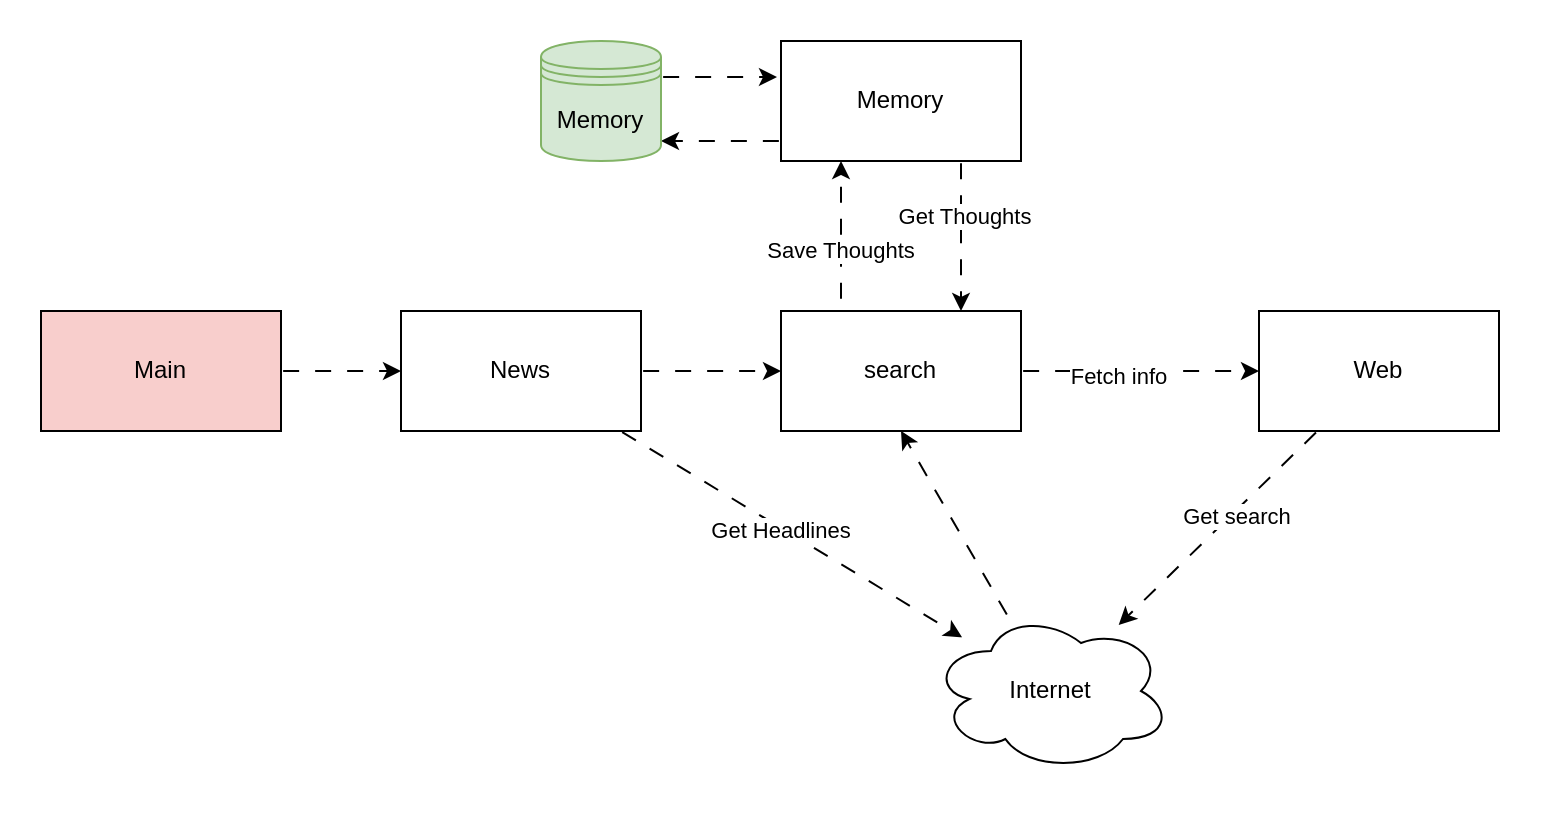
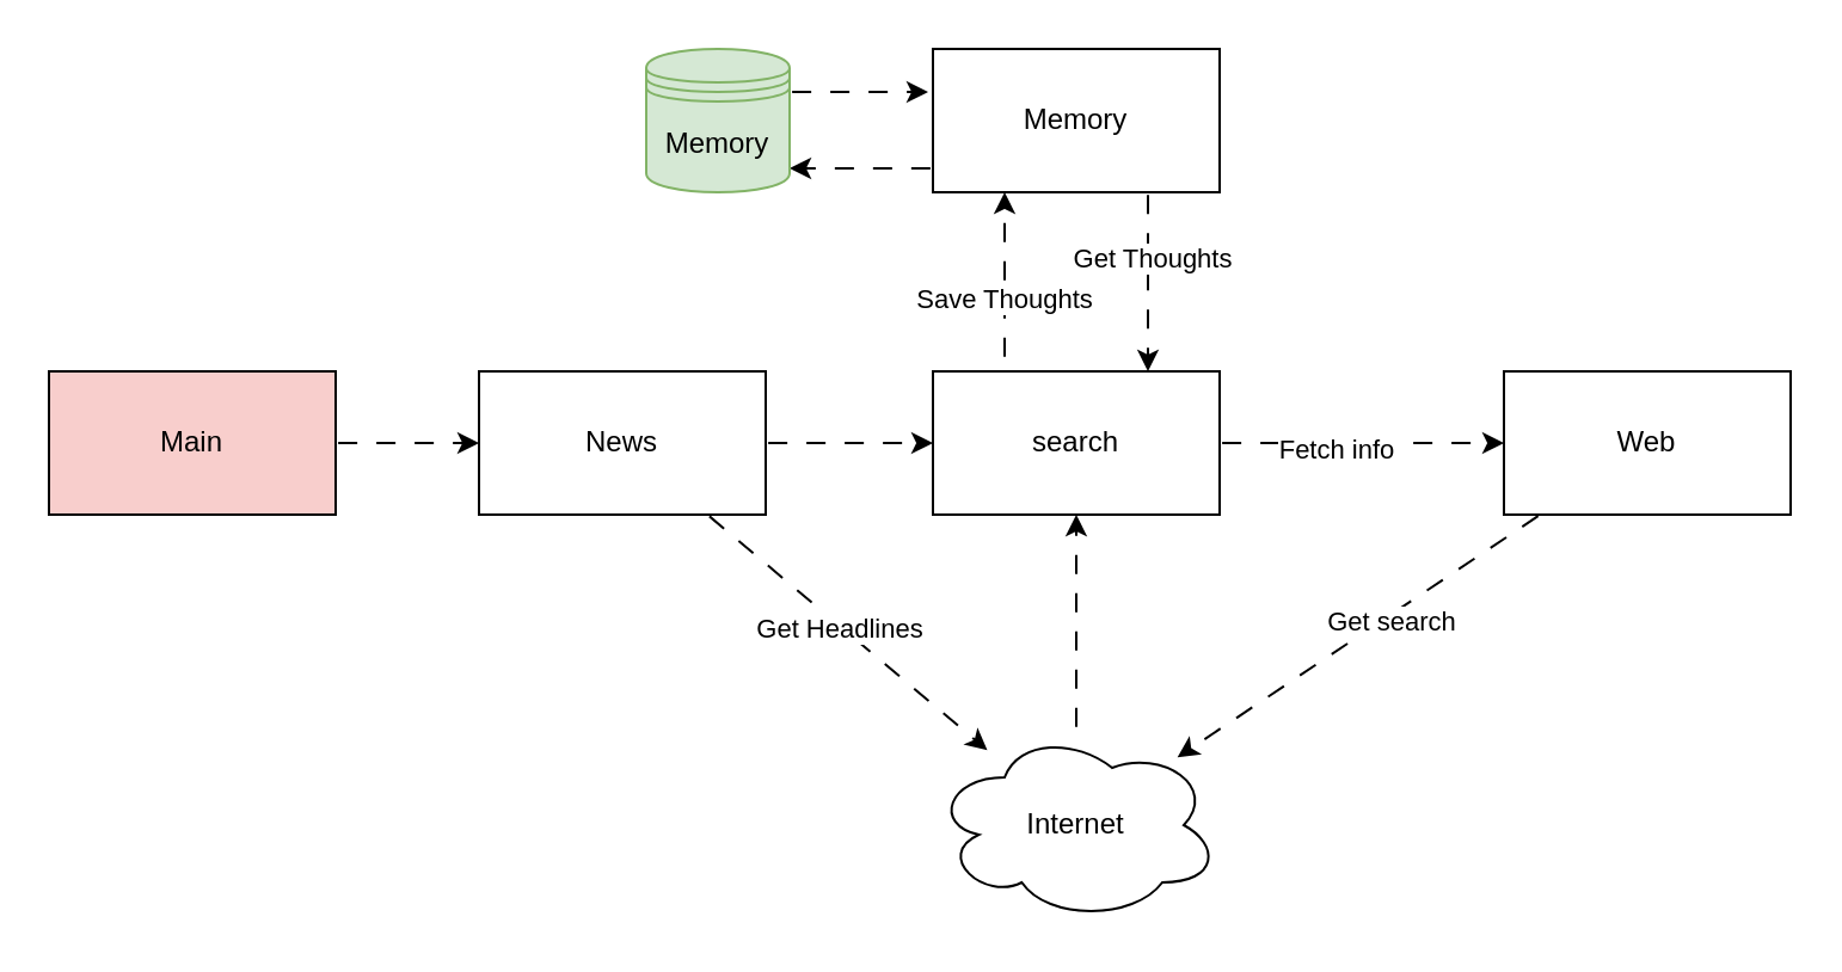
- <mxCell id="17" value="Internet" style="ellipse;shape=cloud;whiteSpace=wrap;html=1;" parent="1" vertex="1"><mxGeometry x="465" y="305" width="120" height="80" as="geometry" /></mxCell>
+ <mxCell id="17" value="Internet" style="ellipse;shape=cloud;whiteSpace=wrap;html=1;" parent="1" vertex="1"><mxGeometry x="390" y="305" width="120" height="80" as="geometry" /></mxCell>
